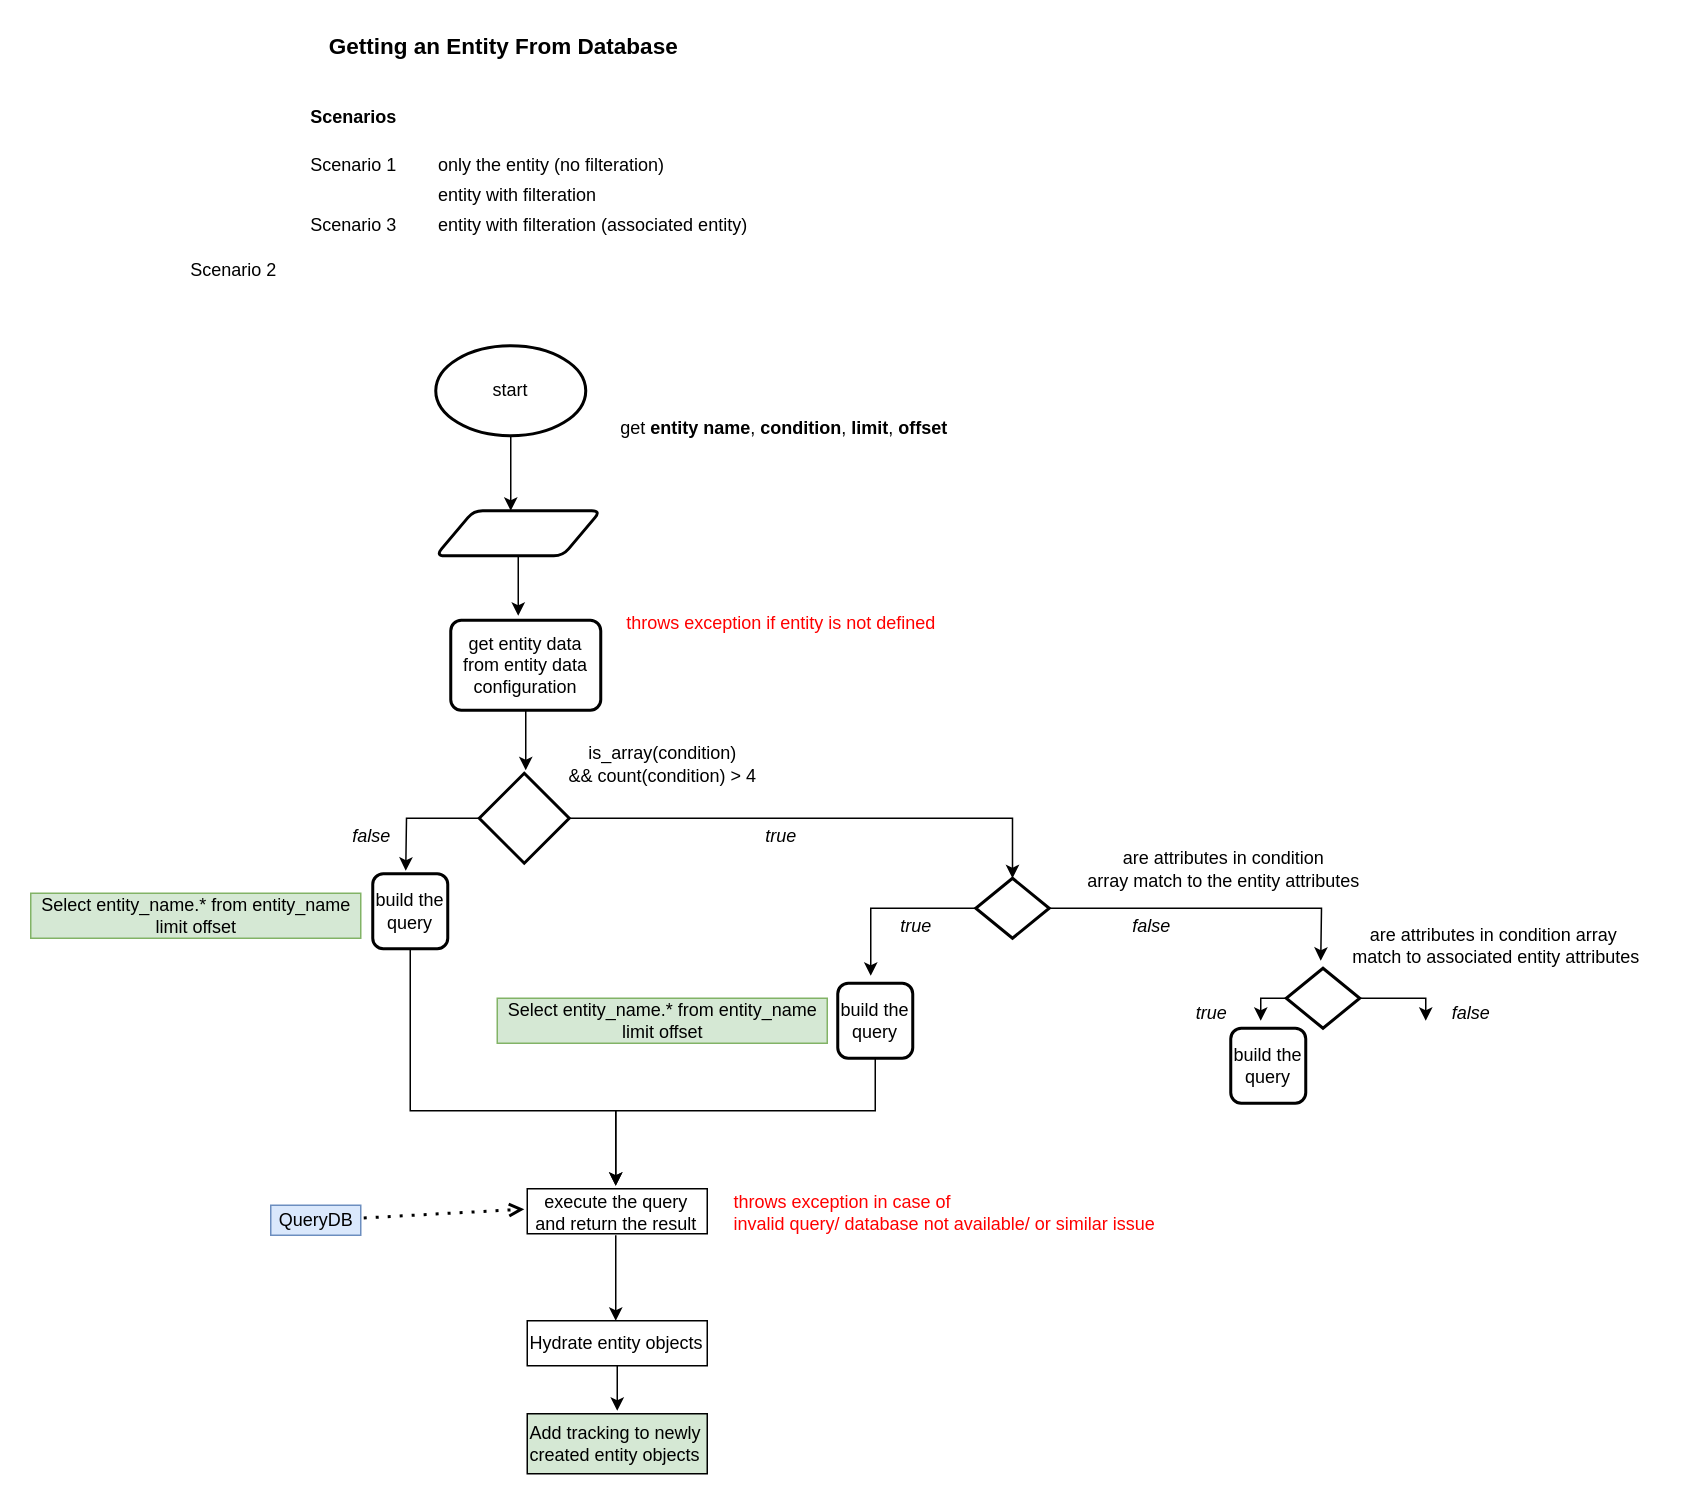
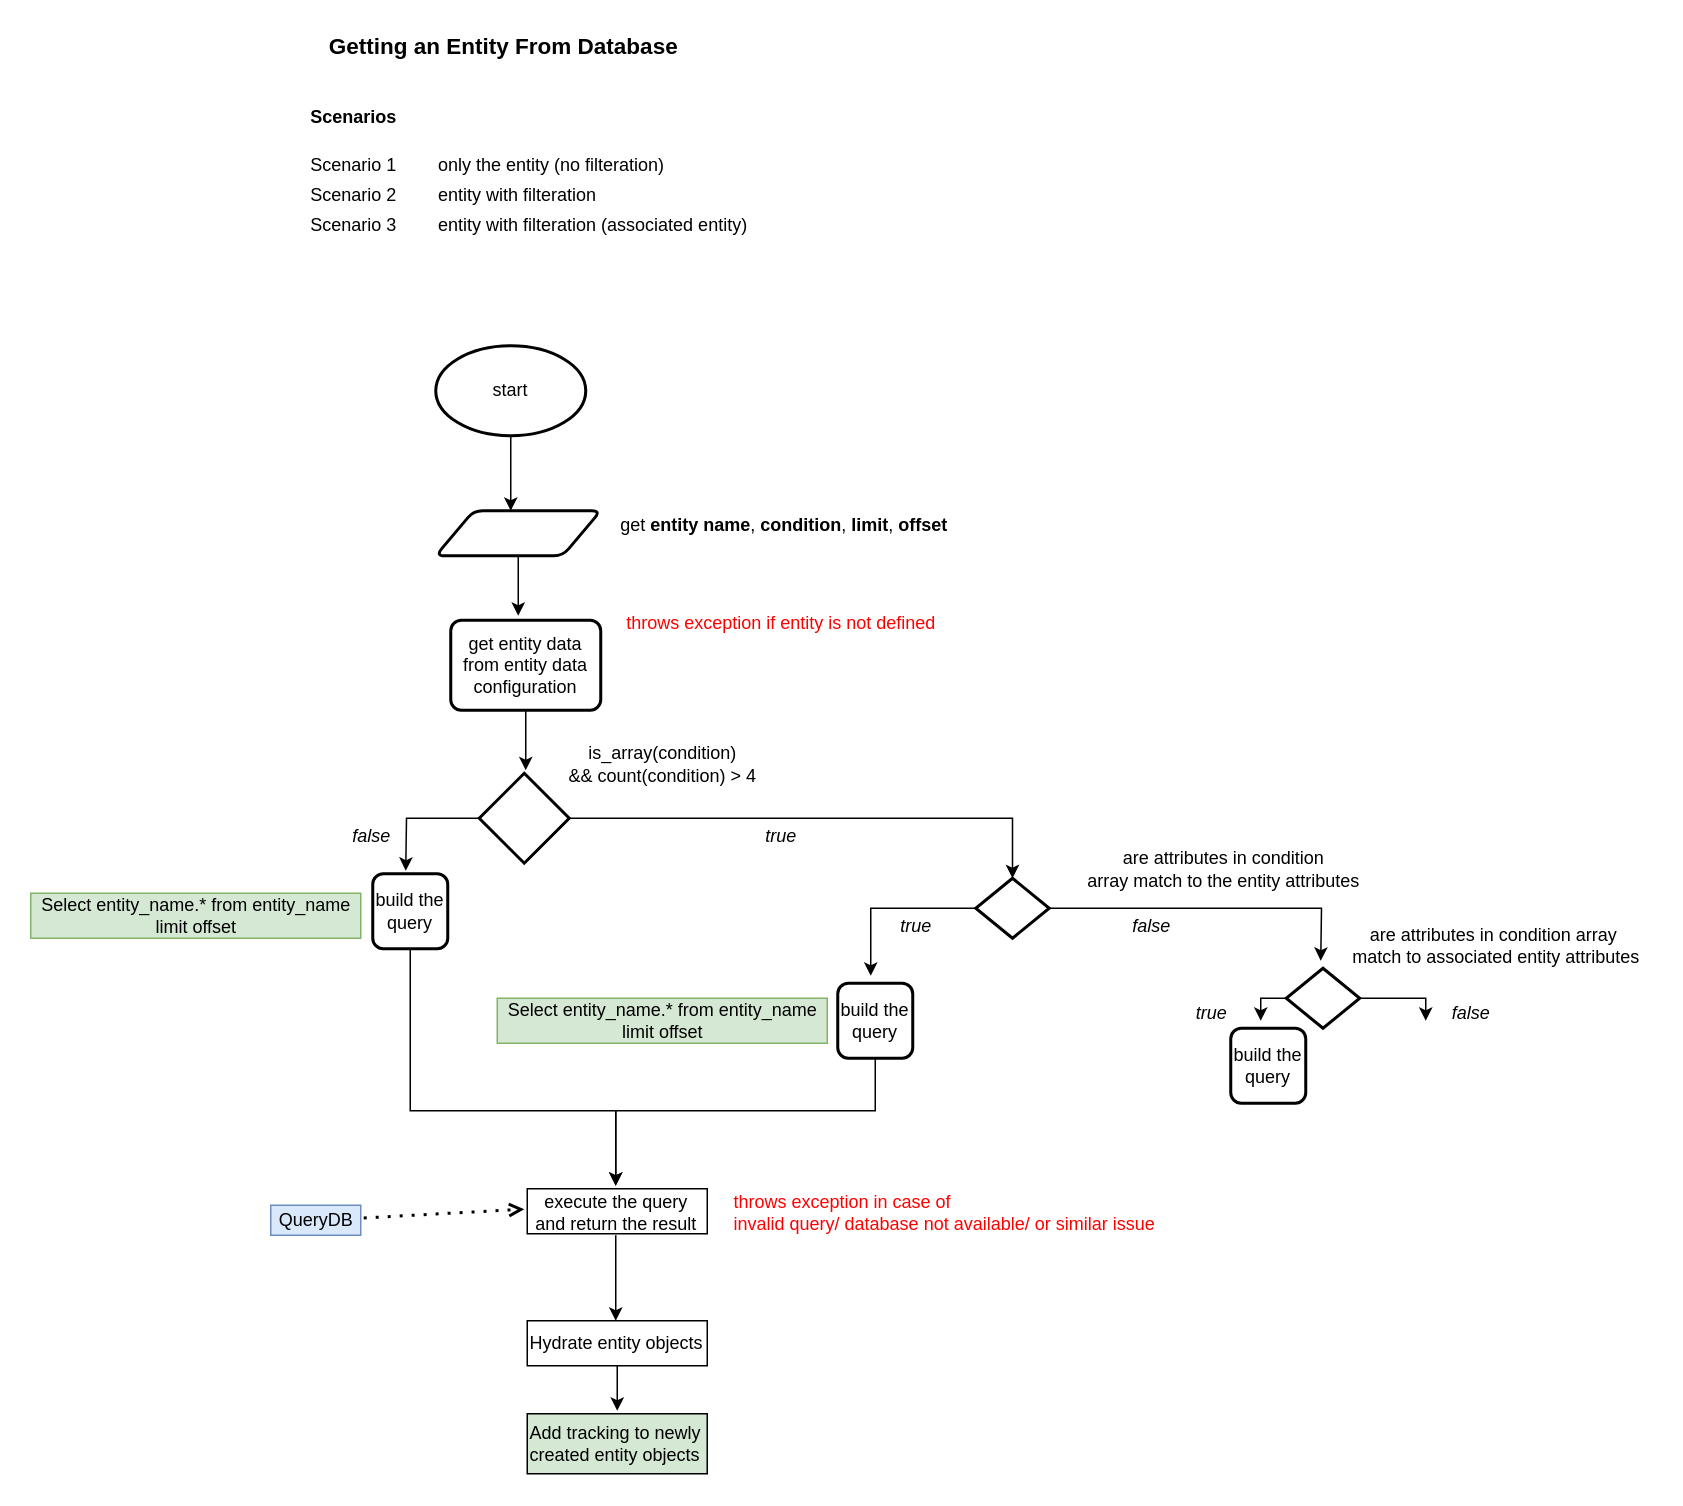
- <mxCell id="6" value="Scenario 2" style="text;html=1;align=center;verticalAlign=middle;resizable=0;points=[];autosize=1;fontSize=12;" vertex="1" parent="1"><mxGeometry x="120" y="170" width="70" height="20" as="geometry" /></mxCell>
+ <mxCell id="6" value="Scenario 2" style="text;html=1;align=center;verticalAlign=middle;resizable=0;points=[];autosize=1;fontSize=12;" vertex="1" parent="1"><mxGeometry x="200" y="120" width="70" height="20" as="geometry" /></mxCell>
- <mxCell id="22" value="&lt;span style=&quot;color: rgb(0 , 0 , 0)&quot;&gt;get &lt;b&gt;entity name&lt;/b&gt;, &lt;b&gt;condition&lt;/b&gt;,&lt;b&gt; limit&lt;/b&gt;, &lt;b&gt;offset&lt;/b&gt;&lt;/span&gt;" style="text;html=1;align=center;verticalAlign=middle;resizable=0;points=[];autosize=1;fontSize=12;fontColor=#FF0000;" vertex="1" parent="1"><mxGeometry x="407" y="275" width="230" height="20" as="geometry" /></mxCell>
+ <mxCell id="22" value="&lt;span style=&quot;color: rgb(0 , 0 , 0)&quot;&gt;get &lt;b&gt;entity name&lt;/b&gt;, &lt;b&gt;condition&lt;/b&gt;,&lt;b&gt; limit&lt;/b&gt;, &lt;b&gt;offset&lt;/b&gt;&lt;/span&gt;" style="text;html=1;align=center;verticalAlign=middle;resizable=0;points=[];autosize=1;fontSize=12;fontColor=#FF0000;" vertex="1" parent="1"><mxGeometry x="407" y="340" width="230" height="20" as="geometry" /></mxCell>
